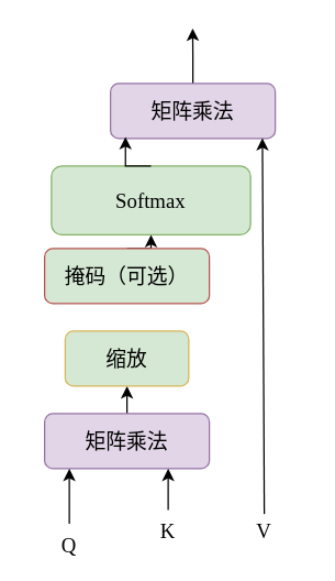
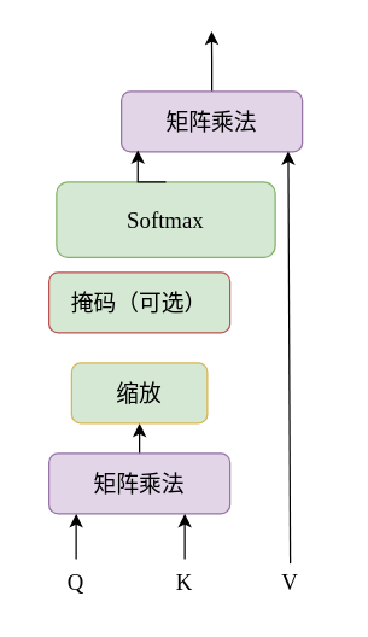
- <mxCell id="5" style="edgeStyle=orthogonalEdgeStyle;rounded=0;orthogonalLoop=1;jettySize=auto;html=1;exitX=0.5;exitY=0;exitDx=0;exitDy=0;entryX=0.5;entryY=1;entryDx=0;entryDy=0;" edge="1" parent="1" source="6" target="7"><mxGeometry relative="1" as="geometry" /></mxCell>
- <mxCell id="12" value="Q" style="text;html=1;align=center;verticalAlign=middle;whiteSpace=wrap;rounded=0;fontFamily=Times New Roman;fontSize=15;" vertex="1" parent="1"><mxGeometry x="20" y="380" width="60" height="30" as="geometry" /></mxCell>
+ <mxCell id="12" value="Q" style="text;html=1;align=center;verticalAlign=middle;whiteSpace=wrap;rounded=0;fontFamily=Times New Roman;fontSize=15;" vertex="1" parent="1"><mxGeometry x="20" y="370" width="60" height="30" as="geometry" /></mxCell>
